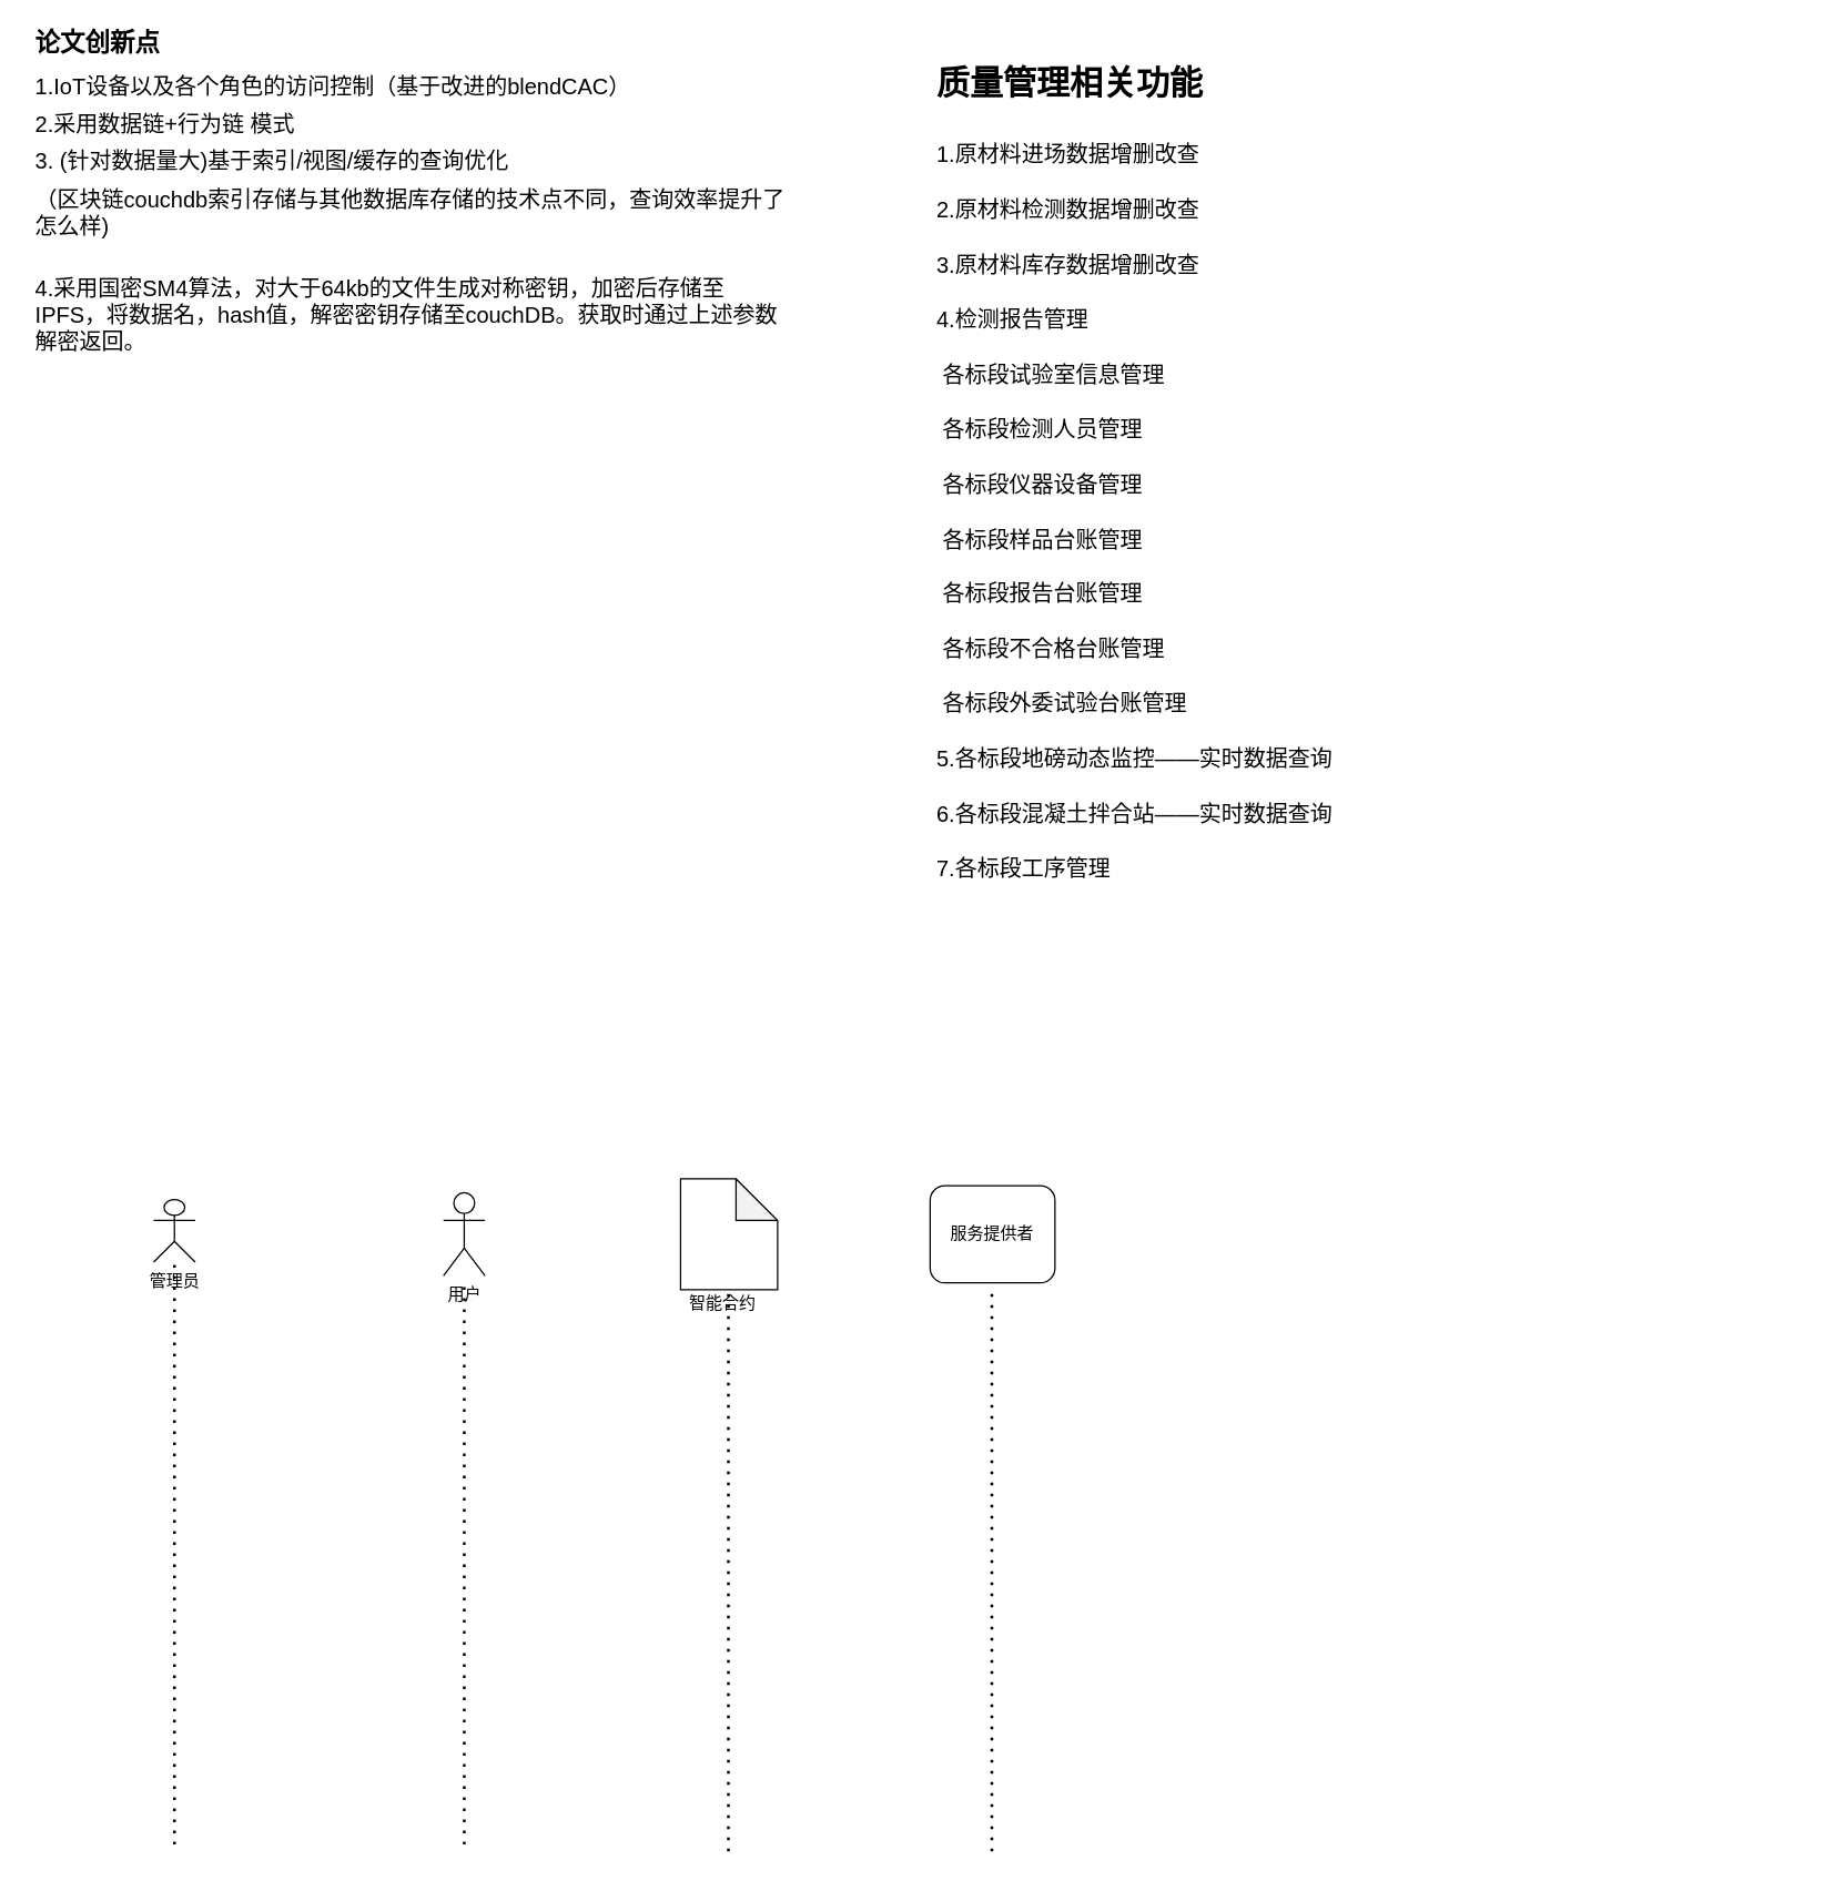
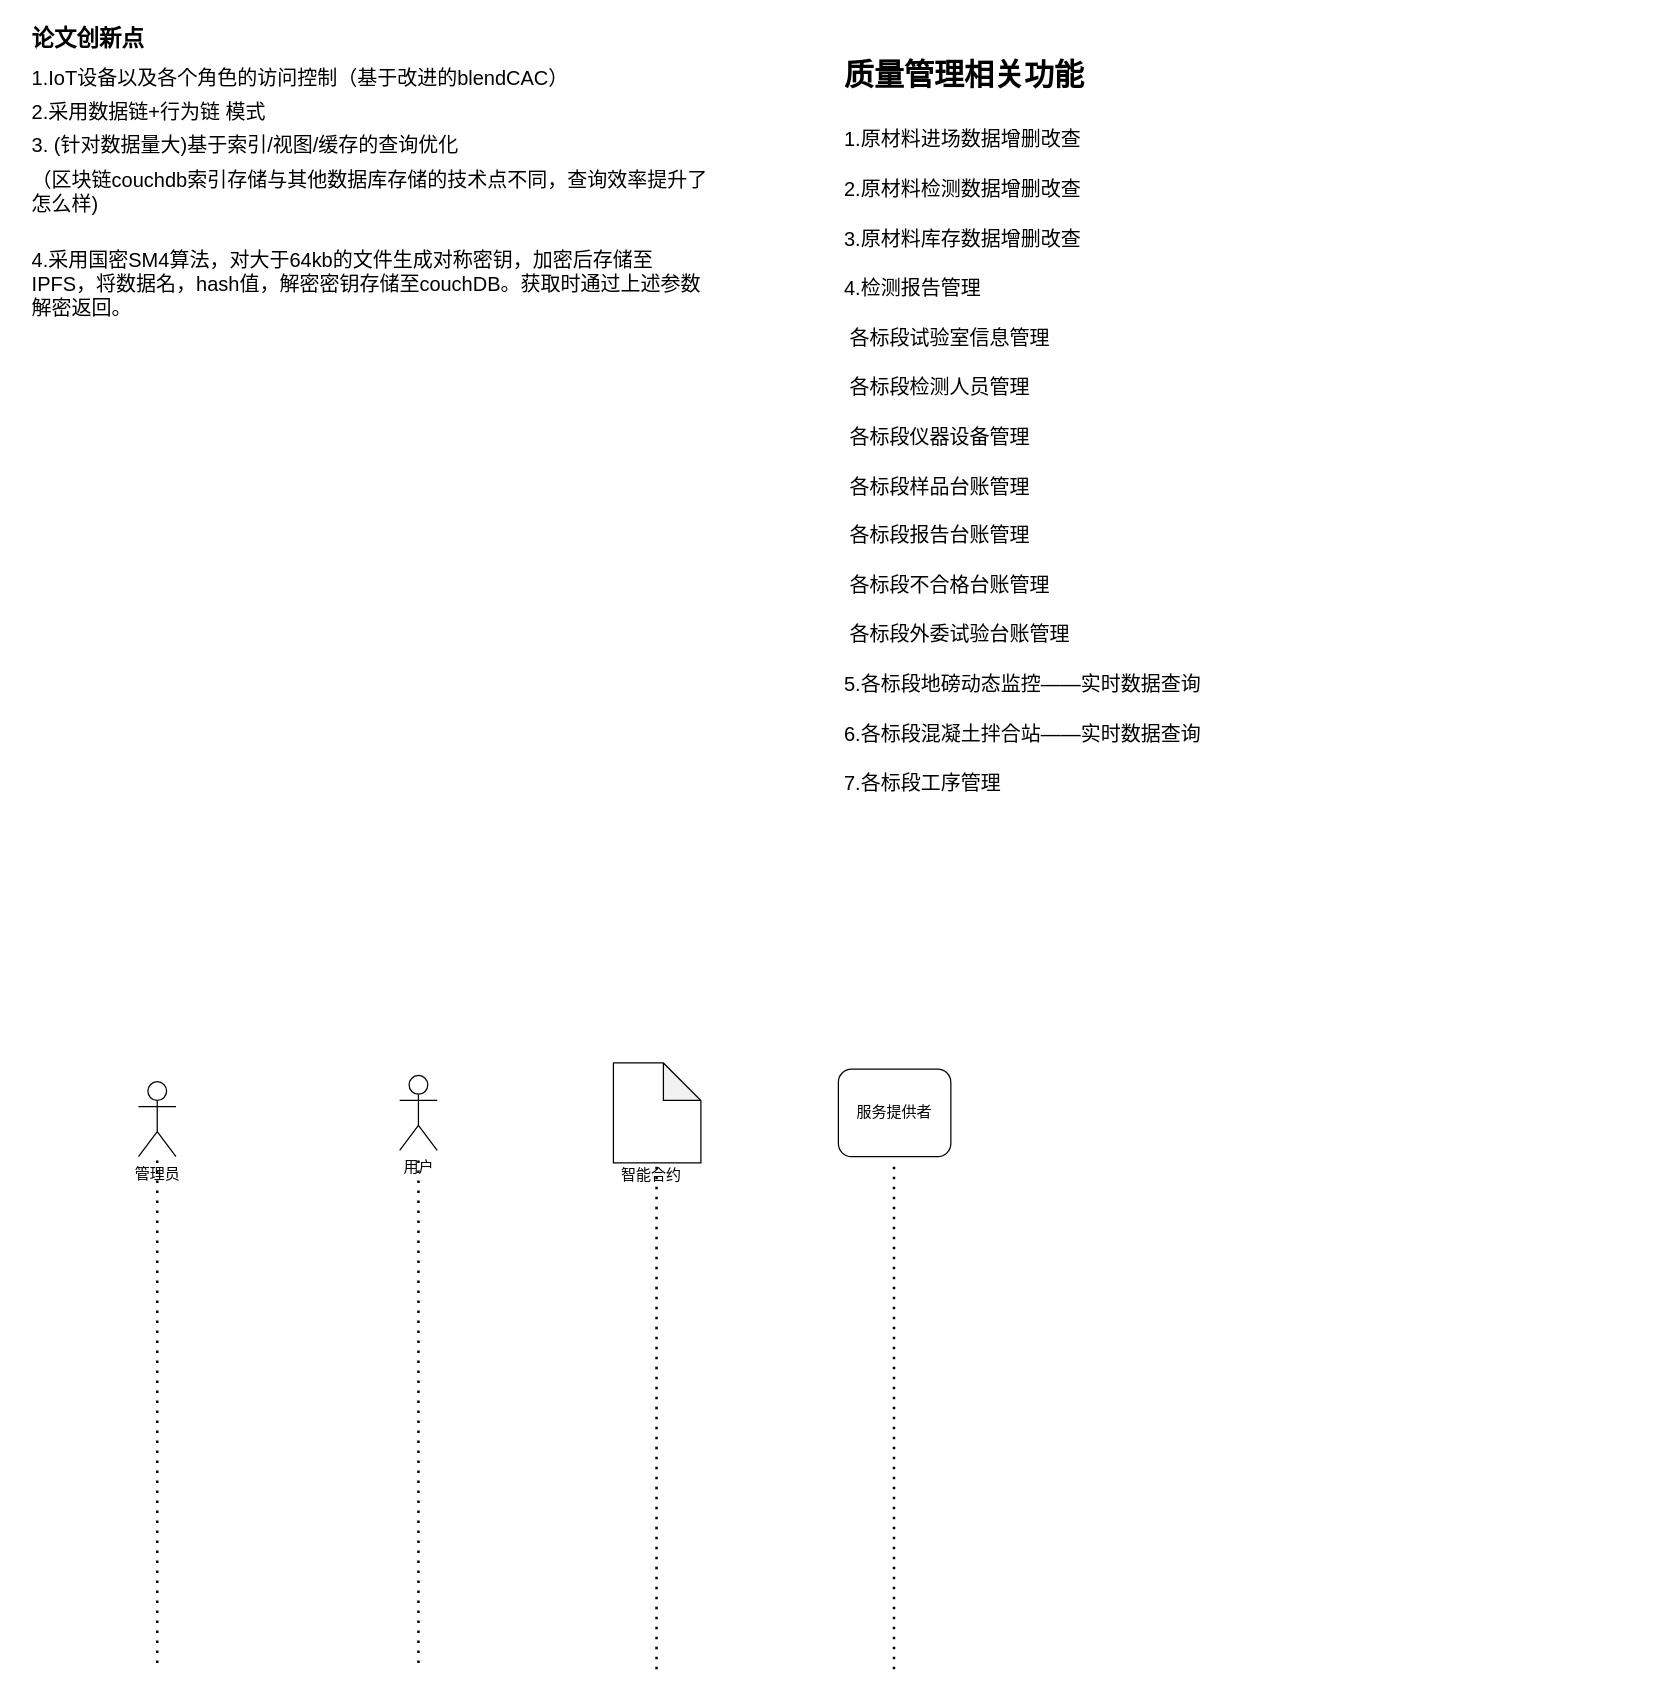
- <mxCell id="5" value="管理员" style="shape=umlActor;verticalLabelPosition=bottom;verticalAlign=top;html=1;outlineConnect=0;" parent="1" vertex="1"><mxGeometry x="110" y="865" width="30" height="45" as="geometry" /></mxCell>
+ <mxCell id="5" value="管理员" style="shape=umlActor;verticalLabelPosition=bottom;verticalAlign=top;html=1;outlineConnect=0;" parent="1" vertex="1"><mxGeometry x="110" y="865" width="30" height="60" as="geometry" /></mxCell>
